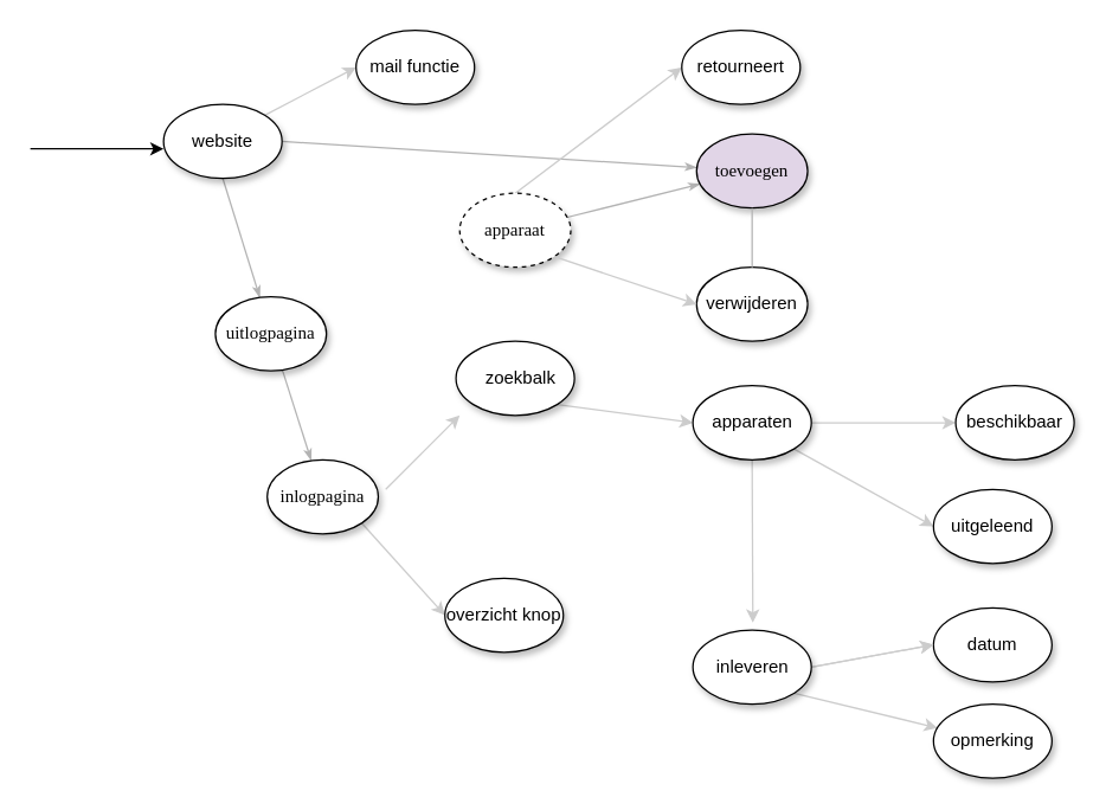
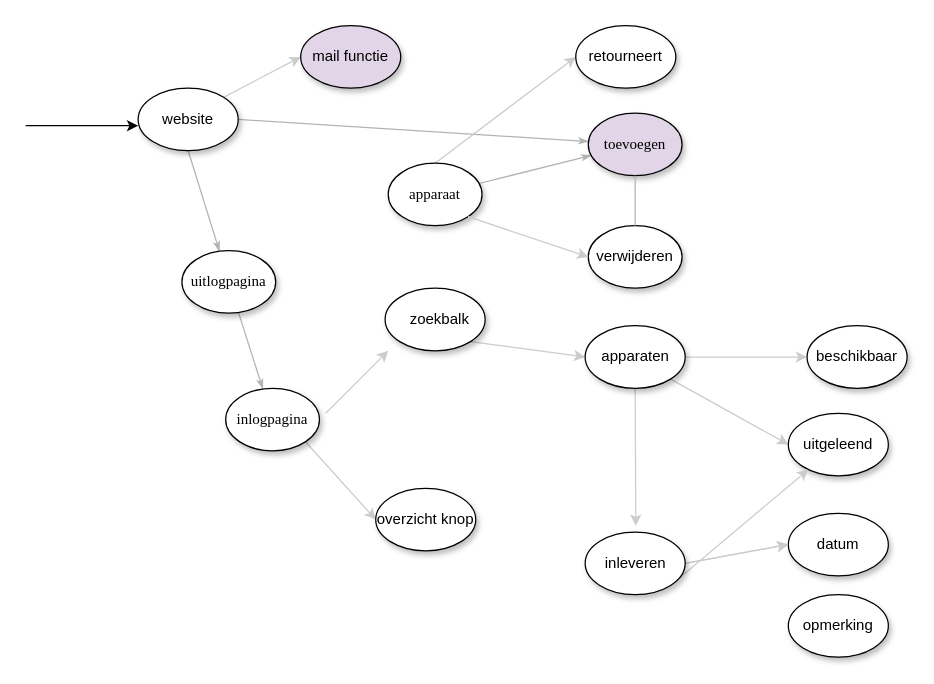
- <mxCell id="33" value="mail functie" style="ellipse;whiteSpace=wrap;html=1;shadow=1;fontColor=#000000;" vertex="1" parent="1"><mxGeometry x="240" y="20" width="80" height="50" as="geometry" /></mxCell>
+ <mxCell id="33" value="mail functie" style="ellipse;whiteSpace=wrap;html=1;shadow=1;fontColor=#000000;fillColor=#e1d5e7;" vertex="1" parent="1"><mxGeometry x="240" y="20" width="80" height="50" as="geometry" /></mxCell>
- <mxCell id="6" value="&lt;span&gt;apparaat&lt;/span&gt;" style="ellipse;whiteSpace=wrap;html=1;rounded=0;shadow=1;comic=0;labelBackgroundColor=none;strokeWidth=1;fontFamily=Verdana;fontSize=12;align=center;dashed=1;" parent="1" vertex="1"><mxGeometry x="310" y="130" width="75" height="50" as="geometry" /></mxCell>
+ <mxCell id="6" value="&lt;span&gt;apparaat&lt;/span&gt;" style="ellipse;whiteSpace=wrap;html=1;rounded=0;shadow=1;comic=0;labelBackgroundColor=none;strokeWidth=1;fontFamily=Verdana;fontSize=12;align=center;" parent="1" vertex="1"><mxGeometry x="310" y="130" width="75" height="50" as="geometry" /></mxCell>
- <mxCell id="31" style="edgeStyle=none;rounded=0;orthogonalLoop=1;jettySize=auto;html=1;exitX=1;exitY=1;exitDx=0;exitDy=0;labelBackgroundColor=#FFFFFF;strokeColor=#CCCCCC;fontColor=#000000;" edge="1" parent="1" source="32" target="34"><mxGeometry relative="1" as="geometry"><mxPoint x="630" y="510" as="targetPoint" /></mxGeometry></mxCell>
+ <mxCell id="31" style="edgeStyle=none;rounded=0;orthogonalLoop=1;jettySize=auto;html=1;exitX=1;exitY=1;exitDx=0;exitDy=0;labelBackgroundColor=#FFFFFF;strokeColor=#CCCCCC;fontColor=#000000;" edge="1" parent="1" source="32" target="25"><mxGeometry relative="1" as="geometry"><mxPoint x="630" y="510" as="targetPoint" /></mxGeometry></mxCell>
